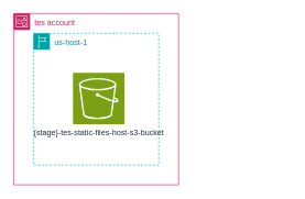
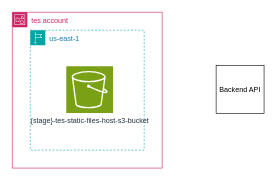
- <mxCell id="3" value="us-host-1" style="points=[[0,0],[0.25,0],[0.5,0],[0.75,0],[1,0],[1,0.25],[1,0.5],[1,0.75],[1,1],[0.75,1],[0.5,1],[0.25,1],[0,1],[0,0.75],[0,0.5],[0,0.25]];outlineConnect=0;gradientColor=none;html=1;whiteSpace=wrap;fontSize=12;fontStyle=0;container=1;pointerEvents=0;collapsible=0;recursiveResize=0;shape=mxgraph.aws4.group;grIcon=mxgraph.aws4.group_region;strokeColor=#00A4A6;fillColor=none;verticalAlign=top;align=left;spacingLeft=30;fontColor=#147EBA;dashed=1;" vertex="1" parent="2"><mxGeometry x="30" y="30" width="190" height="200" as="geometry" /></mxCell>
+ <mxCell id="3" value="us-east-1" style="points=[[0,0],[0.25,0],[0.5,0],[0.75,0],[1,0],[1,0.25],[1,0.5],[1,0.75],[1,1],[0.75,1],[0.5,1],[0.25,1],[0,1],[0,0.75],[0,0.5],[0,0.25]];outlineConnect=0;gradientColor=none;html=1;whiteSpace=wrap;fontSize=12;fontStyle=0;container=1;pointerEvents=0;collapsible=0;recursiveResize=0;shape=mxgraph.aws4.group;grIcon=mxgraph.aws4.group_region;strokeColor=#00A4A6;fillColor=none;verticalAlign=top;align=left;spacingLeft=30;fontColor=#147EBA;dashed=1;" vertex="1" parent="2"><mxGeometry x="30" y="30" width="190" height="200" as="geometry" /></mxCell>
+ <mxCell id="5" value="Backend API" style="whiteSpace=wrap;html=1;aspect=fixed;" vertex="1" parent="1"><mxGeometry x="360" y="109" width="80" height="80" as="geometry" /></mxCell>
